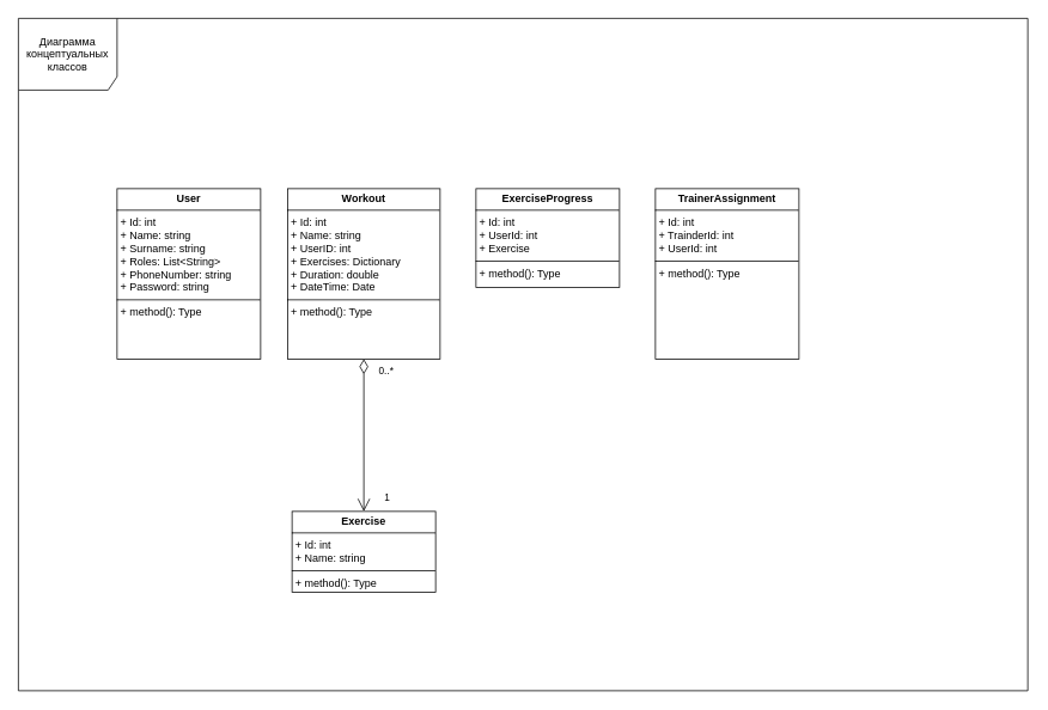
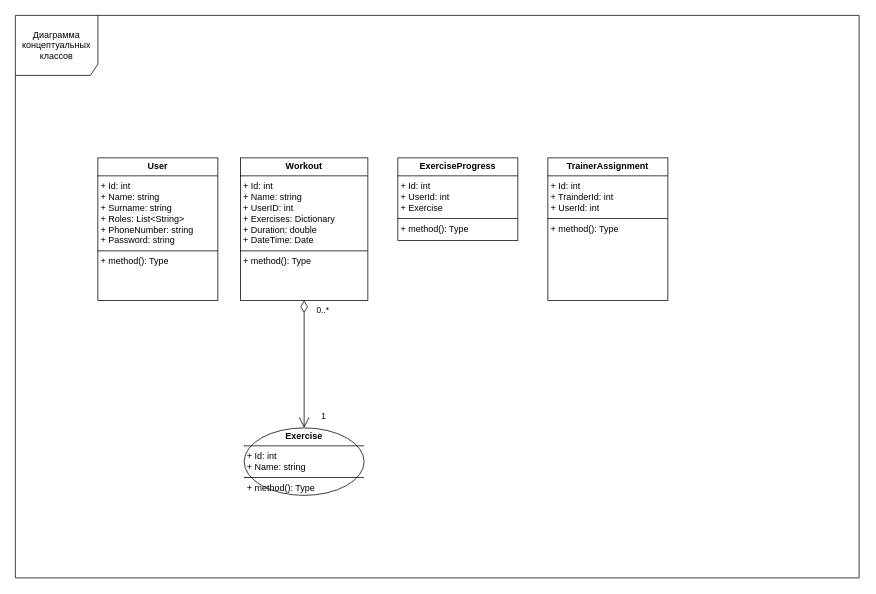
- <mxCell id="6" value="&lt;p style=&quot;margin:0px;margin-top:4px;text-align:center;&quot;&gt;&lt;b&gt;Exercise&lt;/b&gt;&lt;/p&gt;&lt;hr size=&quot;1&quot; style=&quot;border-style:solid;&quot;&gt;&lt;p style=&quot;margin:0px;margin-left:4px;&quot;&gt;+ Id: int&lt;br&gt;+ Name: string&lt;/p&gt;&lt;hr size=&quot;1&quot; style=&quot;border-style:solid;&quot;&gt;&lt;p style=&quot;margin:0px;margin-left:4px;&quot;&gt;+ method(): Type&lt;/p&gt;" style="verticalAlign=top;align=left;overflow=fill;html=1;whiteSpace=wrap;" parent="1" vertex="1"><mxGeometry x="325" y="570" width="160" height="90" as="geometry" /></mxCell>
+ <mxCell id="6" value="&lt;p style=&quot;margin:0px;margin-top:4px;text-align:center;&quot;&gt;&lt;b&gt;Exercise&lt;/b&gt;&lt;/p&gt;&lt;hr size=&quot;1&quot; style=&quot;border-style:solid;&quot;&gt;&lt;p style=&quot;margin:0px;margin-left:4px;&quot;&gt;+ Id: int&lt;br&gt;+ Name: string&lt;/p&gt;&lt;hr size=&quot;1&quot; style=&quot;border-style:solid;&quot;&gt;&lt;p style=&quot;margin:0px;margin-left:4px;&quot;&gt;+ method(): Type&lt;/p&gt;" style="ellipse;verticalAlign=top;align=left;overflow=fill;html=1;whiteSpace=wrap;" parent="1" vertex="1"><mxGeometry x="325" y="570" width="160" height="90" as="geometry" /></mxCell>
